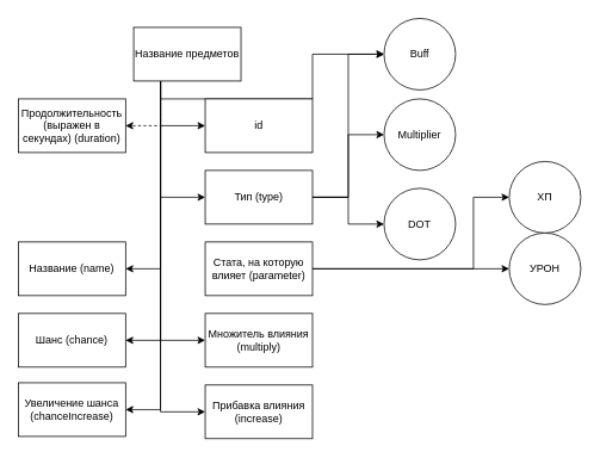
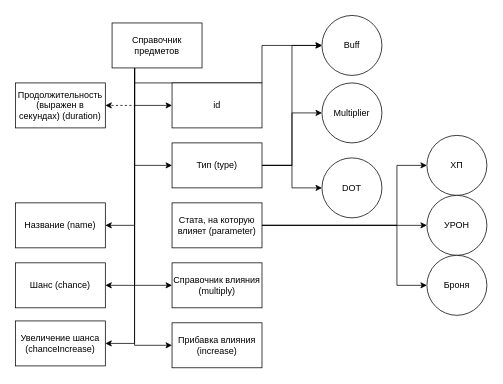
- <mxCell id="11" value="Название предметов" style="rounded=0;whiteSpace=wrap;html=1;" vertex="1" parent="1"><mxGeometry x="149" y="30" width="120" height="60" as="geometry" /></mxCell>
+ <mxCell id="11" value="Справочник предметов" style="rounded=0;whiteSpace=wrap;html=1;" vertex="1" parent="1"><mxGeometry x="149" y="30" width="120" height="60" as="geometry" /></mxCell>
- <mxCell id="21" value="Множитель влияния (multiply)" style="rounded=0;whiteSpace=wrap;html=1;" vertex="1" parent="1"><mxGeometry x="229" y="350" width="120" height="60" as="geometry" /></mxCell>
+ <mxCell id="21" value="Справочник влияния (multiply)" style="rounded=0;whiteSpace=wrap;html=1;" vertex="1" parent="1"><mxGeometry x="229" y="350" width="120" height="60" as="geometry" /></mxCell>
+ <mxCell id="15" style="edgeStyle=orthogonalEdgeStyle;rounded=0;orthogonalLoop=1;jettySize=auto;html=1;exitX=1;exitY=0.5;exitDx=0;exitDy=0;entryX=0;entryY=0.5;entryDx=0;entryDy=0;" edge="1" parent="1" source="16" target="28"><mxGeometry relative="1" as="geometry"><Array as="points"><mxPoint x="529" y="300" /><mxPoint x="529" y="380" /></Array></mxGeometry></mxCell>
+ <mxCell id="28" value="Броня" style="ellipse;whiteSpace=wrap;html=1;aspect=fixed;" vertex="1" parent="1"><mxGeometry x="569" y="340" width="80" height="80" as="geometry" /></mxCell>
